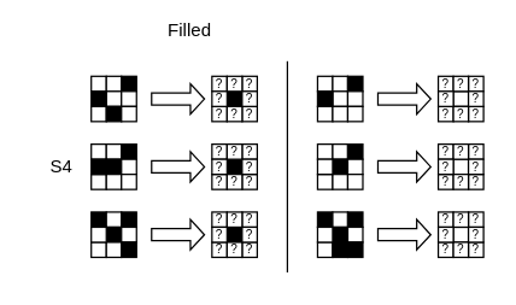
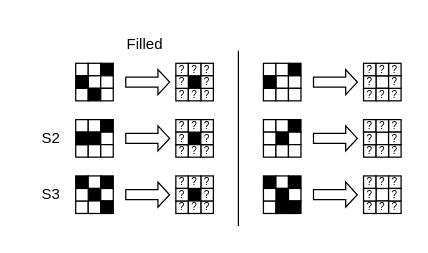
- <mxCell id="119" value="Filled" style="text;html=1;align=center;verticalAlign=middle;resizable=0;points=[];autosize=1;strokeColor=none;fillColor=none;" parent="1" vertex="1"><mxGeometry x="100" y="5" width="50" height="30" as="geometry" /></mxCell>
+ <mxCell id="119" value="Filled" style="text;html=1;align=center;verticalAlign=middle;resizable=0;points=[];autosize=1;strokeColor=none;fillColor=none;" parent="1" vertex="1"><mxGeometry x="90" y="20" width="50" height="30" as="geometry" /></mxCell>
- <mxCell id="40" value="&lt;div&gt;S4&lt;/div&gt;" style="text;html=1;align=center;verticalAlign=middle;resizable=0;points=[];autosize=1;strokeColor=none;fillColor=none;" parent="1" vertex="1"><mxGeometry x="20" y="95" width="40" height="30" as="geometry" /></mxCell>
+ <mxCell id="40" value="&lt;div&gt;S2&lt;/div&gt;" style="text;html=1;align=center;verticalAlign=middle;resizable=0;points=[];autosize=1;strokeColor=none;fillColor=none;" parent="1" vertex="1"><mxGeometry x="20" y="95" width="40" height="30" as="geometry" /></mxCell>
+ <mxCell id="60" value="&lt;div&gt;S3&lt;/div&gt;" style="text;html=1;align=center;verticalAlign=middle;resizable=0;points=[];autosize=1;strokeColor=none;fillColor=none;" parent="1" vertex="1"><mxGeometry x="20" y="140" width="40" height="30" as="geometry" /></mxCell>
